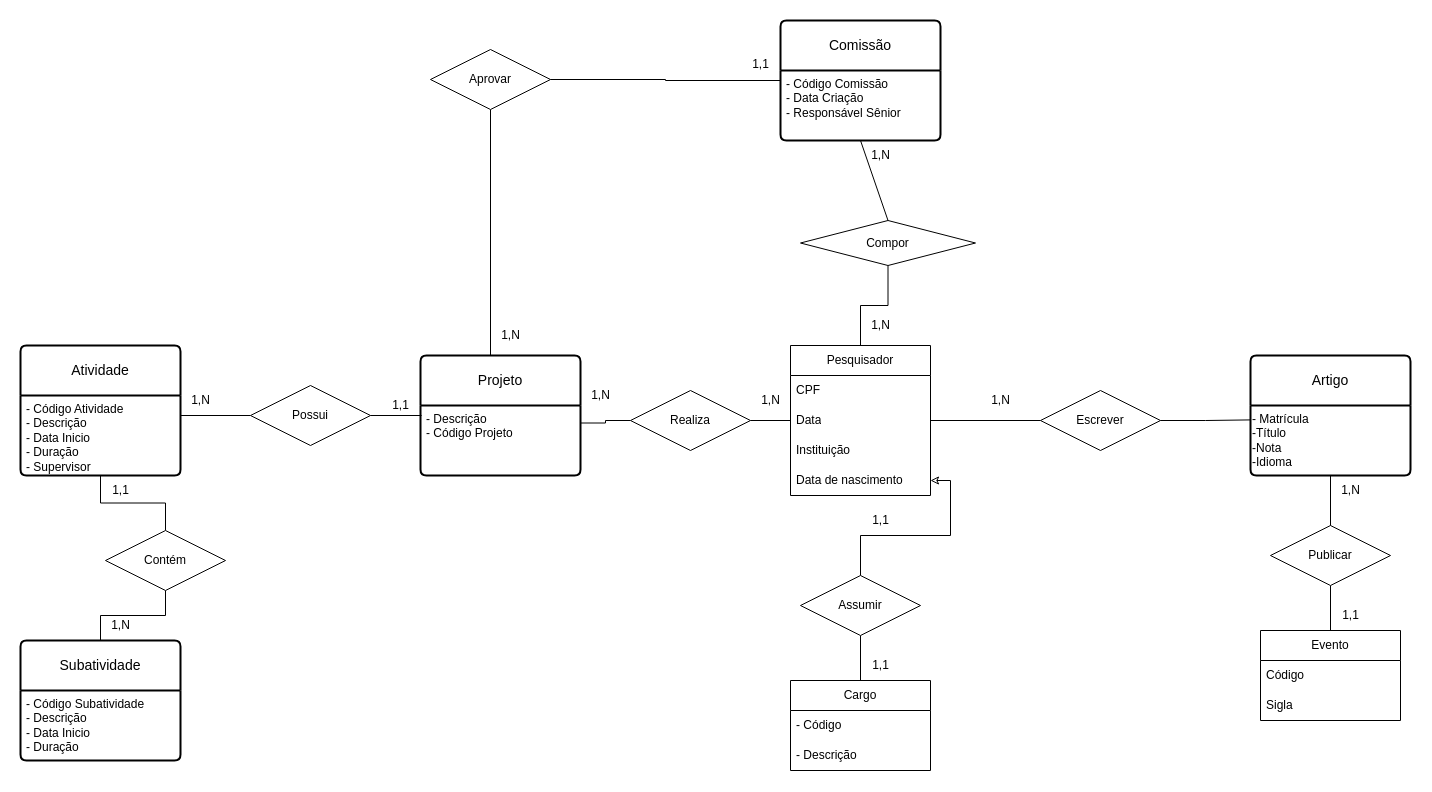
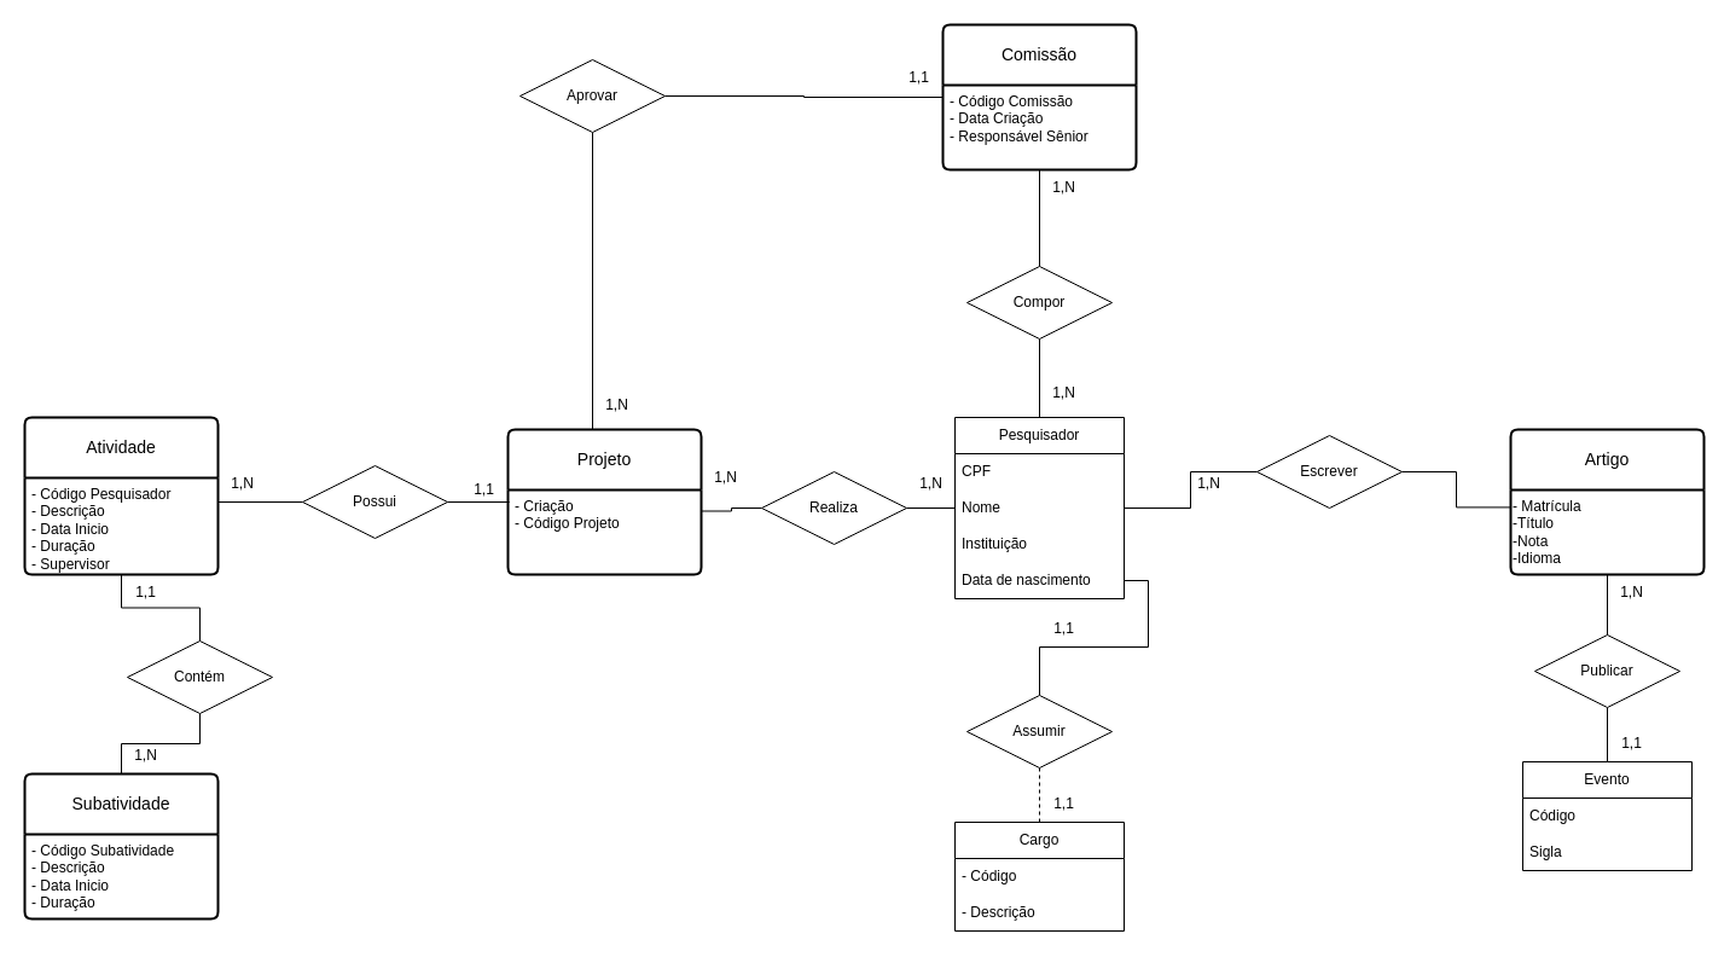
- <mxCell id="6" value="Compor" style="shape=rhombus;perimeter=rhombusPerimeter;whiteSpace=wrap;html=1;align=center;" parent="1" vertex="1"><mxGeometry x="800" y="220" width="175" height="45" as="geometry" /></mxCell>
+ <mxCell id="6" value="Compor" style="shape=rhombus;perimeter=rhombusPerimeter;whiteSpace=wrap;html=1;align=center;" parent="1" vertex="1"><mxGeometry x="800" y="220" width="120" height="60" as="geometry" /></mxCell>
- <mxCell id="57" value="Data" style="text;strokeColor=none;fillColor=none;align=left;verticalAlign=middle;spacingLeft=4;spacingRight=4;overflow=hidden;points=[[0,0.5],[1,0.5]];portConstraint=eastwest;rotatable=0;whiteSpace=wrap;html=1;" vertex="1" parent="55"><mxGeometry y="60" width="140" height="30" as="geometry" /></mxCell>
+ <mxCell id="57" value="Nome" style="text;strokeColor=none;fillColor=none;align=left;verticalAlign=middle;spacingLeft=4;spacingRight=4;overflow=hidden;points=[[0,0.5],[1,0.5]];portConstraint=eastwest;rotatable=0;whiteSpace=wrap;html=1;" vertex="1" parent="55"><mxGeometry y="60" width="140" height="30" as="geometry" /></mxCell>
- <mxCell id="18" value="Escrever" style="shape=rhombus;perimeter=rhombusPerimeter;whiteSpace=wrap;html=1;align=center;" parent="1" vertex="1"><mxGeometry x="1040" y="390" width="120" height="60" as="geometry" /></mxCell>
+ <mxCell id="18" value="Escrever" style="shape=rhombus;perimeter=rhombusPerimeter;whiteSpace=wrap;html=1;align=center;" parent="1" vertex="1"><mxGeometry x="1040" y="360" width="120" height="60" as="geometry" /></mxCell>
- <mxCell id="38" value="- Descrição&amp;nbsp;&lt;div&gt;- Código Projeto&lt;/div&gt;" style="align=left;strokeColor=none;fillColor=none;spacingLeft=4;fontSize=12;verticalAlign=top;resizable=0;rotatable=0;part=1;html=1;" parent="37" vertex="1"><mxGeometry y="50" width="160" height="70" as="geometry" /></mxCell>
+ <mxCell id="38" value="- Criação&amp;nbsp;&lt;div&gt;- Código Projeto&lt;/div&gt;" style="align=left;strokeColor=none;fillColor=none;spacingLeft=4;fontSize=12;verticalAlign=top;resizable=0;rotatable=0;part=1;html=1;" parent="37" vertex="1"><mxGeometry y="50" width="160" height="70" as="geometry" /></mxCell>
- <mxCell id="40" value="- Código Atividade&lt;div&gt;- Descrição&amp;nbsp;&lt;/div&gt;&lt;div&gt;- Data Inicio&lt;/div&gt;&lt;div&gt;- Duração&lt;/div&gt;&lt;div&gt;- Supervisor&lt;/div&gt;&lt;div&gt;&lt;br&gt;&lt;/div&gt;&lt;div&gt;&lt;br&gt;&lt;/div&gt;" style="align=left;strokeColor=none;fillColor=none;spacingLeft=4;fontSize=12;verticalAlign=top;resizable=0;rotatable=0;part=1;html=1;" parent="39" vertex="1"><mxGeometry y="50" width="160" height="80" as="geometry" /></mxCell>
+ <mxCell id="40" value="- Código Pesquisador&lt;div&gt;- Descrição&amp;nbsp;&lt;/div&gt;&lt;div&gt;- Data Inicio&lt;/div&gt;&lt;div&gt;- Duração&lt;/div&gt;&lt;div&gt;- Supervisor&lt;/div&gt;&lt;div&gt;&lt;br&gt;&lt;/div&gt;&lt;div&gt;&lt;br&gt;&lt;/div&gt;" style="align=left;strokeColor=none;fillColor=none;spacingLeft=4;fontSize=12;verticalAlign=top;resizable=0;rotatable=0;part=1;html=1;" parent="39" vertex="1"><mxGeometry y="50" width="160" height="80" as="geometry" /></mxCell>
- <mxCell id="14" style="edgeStyle=orthogonalEdgeStyle;rounded=0;orthogonalLoop=1;jettySize=auto;html=1;endArrow=classic;endFill=0;" edge="1" parent="1" source="15" target="59"><mxGeometry relative="1" as="geometry" /></mxCell>
+ <mxCell id="14" style="edgeStyle=orthogonalEdgeStyle;rounded=0;orthogonalLoop=1;jettySize=auto;html=1;endArrow=none;endFill=0;" edge="1" parent="1" source="15" target="59"><mxGeometry relative="1" as="geometry" /></mxCell>
- <mxCell id="13" style="edgeStyle=orthogonalEdgeStyle;rounded=0;orthogonalLoop=1;jettySize=auto;html=1;exitX=0.5;exitY=1;exitDx=0;exitDy=0;entryX=0.5;entryY=0;entryDx=0;entryDy=0;endArrow=none;endFill=0;" edge="1" parent="1" source="15" target="51"><mxGeometry relative="1" as="geometry" /></mxCell>
+ <mxCell id="13" style="edgeStyle=orthogonalEdgeStyle;rounded=0;orthogonalLoop=1;jettySize=auto;html=1;exitX=0.5;exitY=1;exitDx=0;exitDy=0;entryX=0.5;entryY=0;entryDx=0;entryDy=0;endArrow=none;endFill=0;dashed=1;" edge="1" parent="1" source="15" target="51"><mxGeometry relative="1" as="geometry" /></mxCell>
